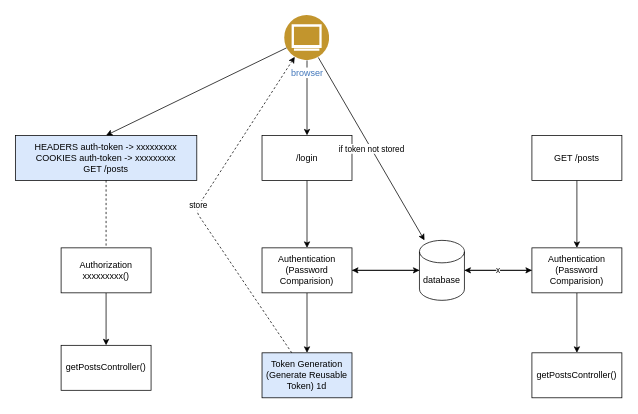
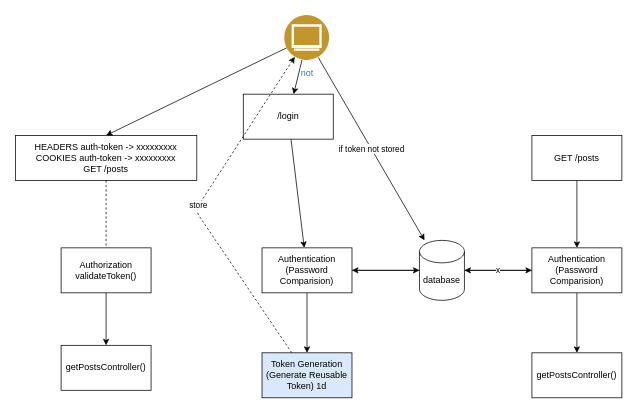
- <mxCell id="22" value="browser" style="aspect=fixed;perimeter=ellipsePerimeter;html=1;align=center;shadow=0;dashed=0;fontColor=#4277BB;labelBackgroundColor=#ffffff;fontSize=12;spacingTop=3;image;image=img/lib/ibm/users/browser.svg;" parent="1" vertex="1"><mxGeometry x="379" width="60" height="60" as="geometry" y="20" /></mxCell>
+ <mxCell id="22" value="not" style="aspect=fixed;perimeter=ellipsePerimeter;html=1;align=center;shadow=0;dashed=0;fontColor=#4277BB;labelBackgroundColor=#ffffff;fontSize=12;spacingTop=3;image;image=img/lib/ibm/users/browser.svg;" parent="1" vertex="1"><mxGeometry x="379" width="60" height="60" as="geometry" y="20" /></mxCell>
- <mxCell id="18" value="HEADERS auth-token -&amp;gt; xxxxxxxxx&lt;br&gt;COOKIES auth-token -&amp;gt; xxxxxxxxx&lt;br&gt;GET /posts" style="rounded=0;whiteSpace=wrap;html=1;fillColor=#dae8fc;" parent="1" vertex="1"><mxGeometry x="20" y="180" width="242" height="60" as="geometry" /></mxCell>
+ <mxCell id="18" value="HEADERS auth-token -&amp;gt; xxxxxxxxx&lt;br&gt;COOKIES auth-token -&amp;gt; xxxxxxxxx&lt;br&gt;GET /posts" style="rounded=0;whiteSpace=wrap;html=1;" parent="1" vertex="1"><mxGeometry x="20" y="180" width="242" height="60" as="geometry" /></mxCell>
- <mxCell id="3" value="/login" style="rounded=0;whiteSpace=wrap;html=1;" parent="1" vertex="1"><mxGeometry x="349" y="180" width="120" height="60" as="geometry" /></mxCell>
+ <mxCell id="3" value="/login" style="rounded=0;whiteSpace=wrap;html=1;" parent="1" vertex="1"><mxGeometry x="324" y="125" width="120" height="60" as="geometry" /></mxCell>
- <mxCell id="25" value="Authorization&lt;br&gt;xxxxxxxxx()" style="whiteSpace=wrap;html=1;rounded=0;" parent="1" vertex="1"><mxGeometry x="81" y="330" width="120" height="60" as="geometry" /></mxCell>
+ <mxCell id="25" value="Authorization&lt;br&gt;validateToken()" style="whiteSpace=wrap;html=1;rounded=0;" parent="1" vertex="1"><mxGeometry x="81" y="330" width="120" height="60" as="geometry" /></mxCell>
